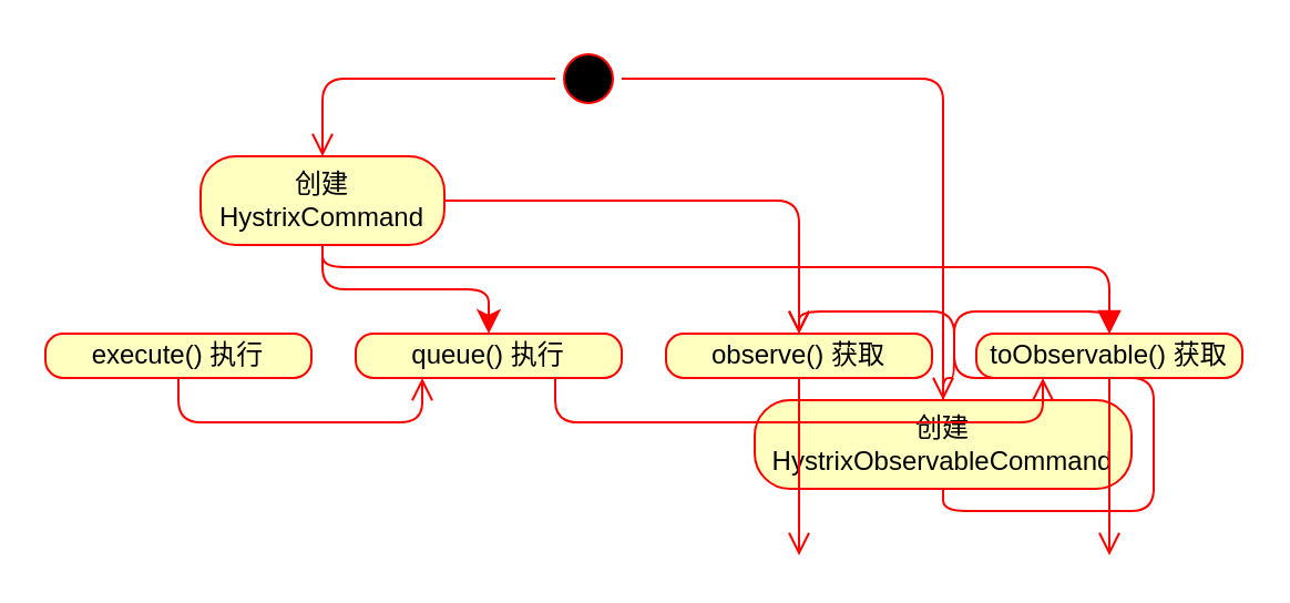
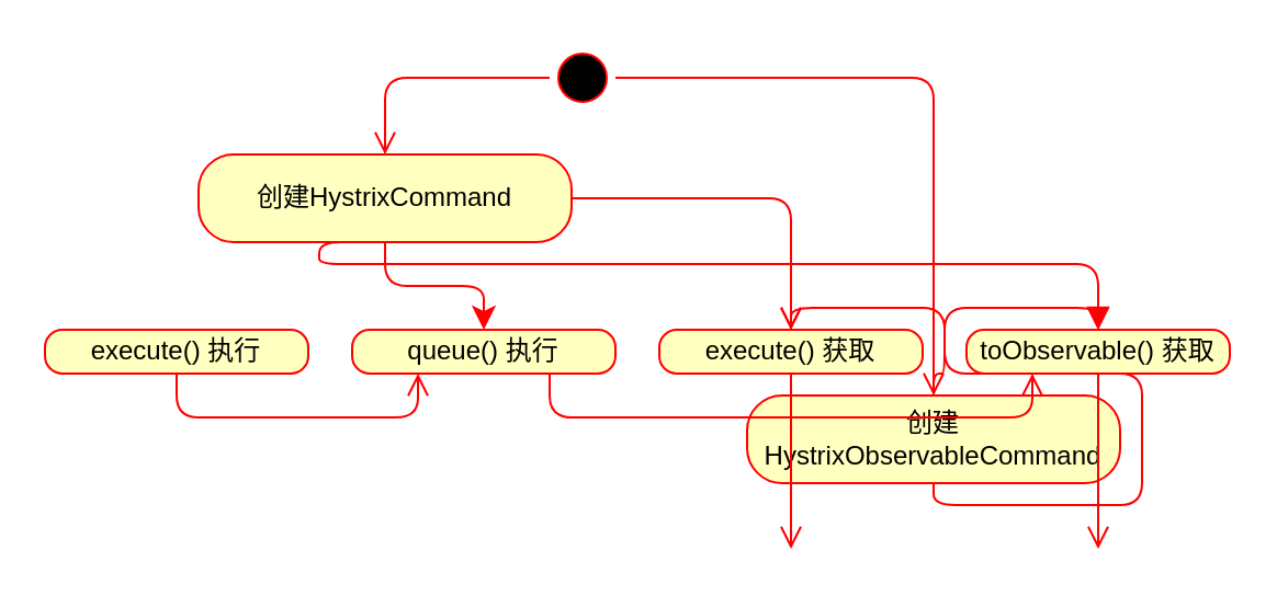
- <mxCell id="5" value="创建HystrixCommand" style="rounded=1;whiteSpace=wrap;html=1;arcSize=40;fontColor=#000000;fillColor=#ffffc0;strokeColor=#ff0000;shadow=0;" vertex="1" parent="1"><mxGeometry x="90" y="70" width="110" height="40" as="geometry" /></mxCell>
+ <mxCell id="5" value="创建HystrixCommand" style="rounded=1;whiteSpace=wrap;html=1;arcSize=40;fontColor=#000000;fillColor=#ffffc0;strokeColor=#ff0000;shadow=0;" vertex="1" parent="1"><mxGeometry x="90" y="70" width="170" height="40" as="geometry" /></mxCell>
- <mxCell id="14" value="observe() 获取" style="rounded=1;whiteSpace=wrap;html=1;arcSize=40;fontColor=#000000;fillColor=#ffffc0;strokeColor=#ff0000;shadow=0;" vertex="1" parent="1"><mxGeometry x="300" y="150" width="120" height="20" as="geometry" /></mxCell>
+ <mxCell id="14" value="execute() 获取" style="rounded=1;whiteSpace=wrap;html=1;arcSize=40;fontColor=#000000;fillColor=#ffffc0;strokeColor=#ff0000;shadow=0;" vertex="1" parent="1"><mxGeometry x="300" y="150" width="120" height="20" as="geometry" /></mxCell>
